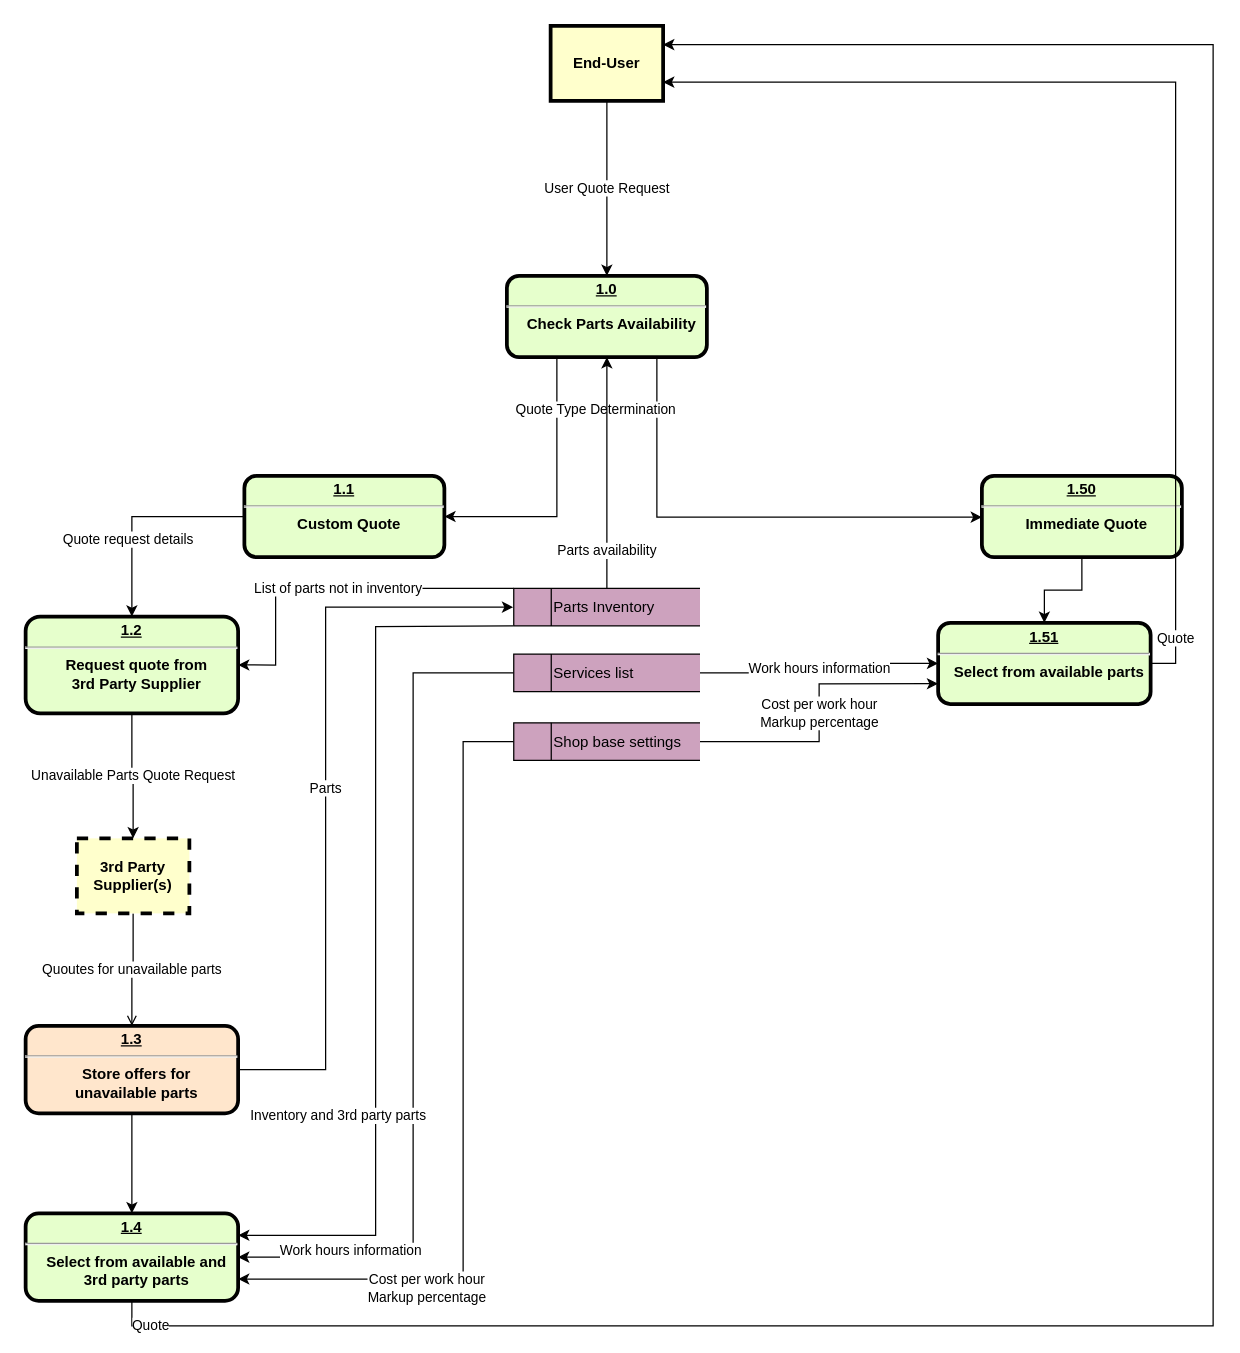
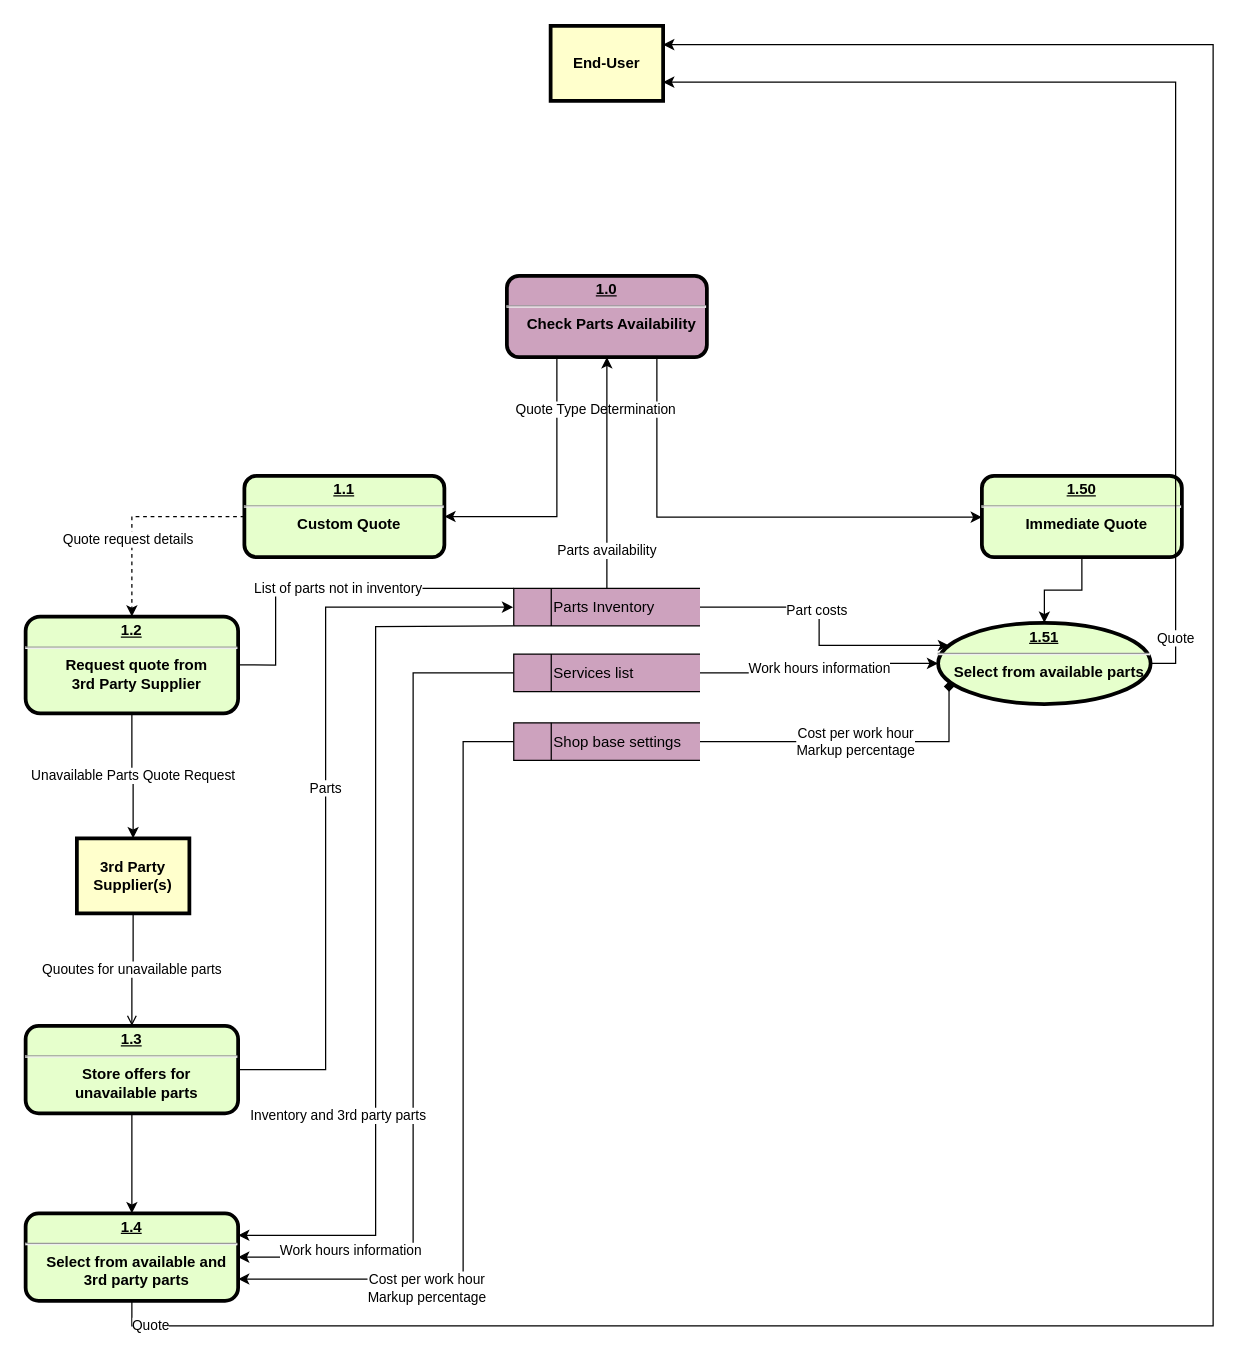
- <mxCell id="2" value="User Quote Request" style="edgeStyle=orthogonalEdgeStyle;rounded=0;orthogonalLoop=1;jettySize=auto;html=1;entryX=0.5;entryY=0;entryDx=0;entryDy=0;" parent="1" source="3" target="8" edge="1"><mxGeometry relative="1" as="geometry" /></mxCell>
- <mxCell id="8" value="&lt;p style=&quot;margin: 0px; margin-top: 4px; text-align: center; text-decoration: underline;&quot;&gt;&lt;strong&gt;1.0&lt;/strong&gt;&lt;/p&gt;&lt;hr&gt;&lt;p style=&quot;margin: 0px; margin-left: 8px;&quot;&gt;Check Parts Availability&lt;/p&gt;" style="verticalAlign=middle;align=center;overflow=fill;fontSize=12;fontFamily=Helvetica;html=1;rounded=1;fontStyle=1;strokeWidth=3;fillColor=#E6FFCC" parent="1" vertex="1"><mxGeometry x="405" y="220" width="160" height="65" as="geometry" /></mxCell>
+ <mxCell id="8" value="&lt;p style=&quot;margin: 0px; margin-top: 4px; text-align: center; text-decoration: underline;&quot;&gt;&lt;strong&gt;1.0&lt;/strong&gt;&lt;/p&gt;&lt;hr&gt;&lt;p style=&quot;margin: 0px; margin-left: 8px;&quot;&gt;Check Parts Availability&lt;/p&gt;" style="verticalAlign=middle;align=center;overflow=fill;fontSize=12;fontFamily=Helvetica;html=1;rounded=1;fontStyle=1;strokeWidth=3;fillColor=#cda2be;" parent="1" vertex="1"><mxGeometry x="405" y="220" width="160" height="65" as="geometry" /></mxCell>
- <mxCell id="11" style="edgeStyle=orthogonalEdgeStyle;rounded=0;orthogonalLoop=1;jettySize=auto;html=1;entryX=0.5;entryY=0;entryDx=0;entryDy=0;" parent="1" source="13" target="24" edge="1"><mxGeometry relative="1" as="geometry" /></mxCell>
+ <mxCell id="11" style="edgeStyle=orthogonalEdgeStyle;rounded=0;orthogonalLoop=1;jettySize=auto;html=1;entryX=0.5;entryY=0;entryDx=0;entryDy=0;dashed=1;" parent="1" source="13" target="24" edge="1"><mxGeometry relative="1" as="geometry" /></mxCell>
+ <mxCell id="14" style="edgeStyle=orthogonalEdgeStyle;rounded=0;orthogonalLoop=1;jettySize=auto;html=1;exitX=1;exitY=0.5;exitDx=0;exitDy=0;entryX=0;entryY=0.25;entryDx=0;entryDy=0;" parent="1" source="19" target="28" edge="1"><mxGeometry relative="1" as="geometry"><mxPoint x="290" y="521.25" as="targetPoint" /></mxGeometry></mxCell>
+ <mxCell id="15" value="Part costs" style="edgeLabel;html=1;align=center;verticalAlign=middle;resizable=0;points=[];" parent="14" vertex="1" connectable="0"><mxGeometry x="-0.146" y="-2" relative="1" as="geometry"><mxPoint as="offset" /></mxGeometry></mxCell>
- <mxCell id="28" value="&lt;p style=&quot;margin: 0px; margin-top: 4px; text-align: center; text-decoration: underline;&quot;&gt;&lt;strong&gt;1.51&lt;/strong&gt;&lt;/p&gt;&lt;hr&gt;&lt;p style=&quot;margin: 0px; margin-left: 8px;&quot;&gt;Select from available parts&lt;/p&gt;" style="verticalAlign=middle;align=center;overflow=fill;fontSize=12;fontFamily=Helvetica;html=1;rounded=1;fontStyle=1;strokeWidth=3;fillColor=#E6FFCC" parent="1" vertex="1"><mxGeometry x="750" y="497.5" width="170" height="65" as="geometry" /></mxCell>
+ <mxCell id="28" value="&lt;p style=&quot;margin: 0px; margin-top: 4px; text-align: center; text-decoration: underline;&quot;&gt;&lt;strong&gt;1.51&lt;/strong&gt;&lt;/p&gt;&lt;hr&gt;&lt;p style=&quot;margin: 0px; margin-left: 8px;&quot;&gt;Select from available parts&lt;/p&gt;" style="ellipse;verticalAlign=middle;align=center;overflow=fill;fontSize=12;fontFamily=Helvetica;html=1;fontStyle=1;strokeWidth=3;fillColor=#E6FFCC;" parent="1" vertex="1"><mxGeometry x="750" y="497.5" width="170" height="65" as="geometry" /></mxCell>
- <mxCell id="17" value="List of parts not in inventory" style="edgeStyle=orthogonalEdgeStyle;rounded=0;orthogonalLoop=1;jettySize=auto;html=1;entryX=1;entryY=0.5;entryDx=0;entryDy=0;exitX=0;exitY=0;exitDx=0;exitDy=0;" parent="1" source="19" target="24" edge="1"><mxGeometry relative="1" as="geometry"><mxPoint x="410" y="480" as="sourcePoint" /><Array as="points"><mxPoint x="220" y="470" /><mxPoint x="220" y="531" /></Array></mxGeometry></mxCell>
+ <mxCell id="17" value="List of parts not in inventory" style="edgeStyle=orthogonalEdgeStyle;rounded=0;orthogonalLoop=1;jettySize=auto;html=1;entryX=1;entryY=0.5;entryDx=0;entryDy=0;exitX=0;exitY=0;exitDx=0;exitDy=0;endArrow=none;" parent="1" source="19" target="24" edge="1"><mxGeometry relative="1" as="geometry"><mxPoint x="410" y="480" as="sourcePoint" /><Array as="points"><mxPoint x="220" y="470" /><mxPoint x="220" y="531" /></Array></mxGeometry></mxCell>
- <mxCell id="29" value="Cost per work hour&lt;br&gt;Markup percentage" style="edgeStyle=orthogonalEdgeStyle;rounded=0;orthogonalLoop=1;jettySize=auto;html=1;exitX=1;exitY=0.5;exitDx=0;exitDy=0;entryX=0;entryY=0.75;entryDx=0;entryDy=0;" parent="1" source="32" target="28" edge="1"><mxGeometry relative="1" as="geometry"><mxPoint x="290" y="553.75" as="targetPoint" /></mxGeometry></mxCell>
+ <mxCell id="29" value="Cost per work hour&lt;br&gt;Markup percentage" style="edgeStyle=orthogonalEdgeStyle;rounded=0;orthogonalLoop=1;jettySize=auto;html=1;exitX=1;exitY=0.5;exitDx=0;exitDy=0;entryX=0;entryY=0.75;entryDx=0;entryDy=0;endArrow=diamond;" parent="1" source="32" target="28" edge="1"><mxGeometry relative="1" as="geometry"><mxPoint x="290" y="553.75" as="targetPoint" /></mxGeometry></mxCell>
- <mxCell id="5" value="3rd Party Supplier(s)" style="whiteSpace=wrap;align=center;verticalAlign=middle;fontStyle=1;strokeWidth=3;fillColor=#FFFFCC;dashed=1;" parent="1" vertex="1"><mxGeometry x="61" y="670" width="90" height="60" as="geometry" /></mxCell>
+ <mxCell id="5" value="3rd Party Supplier(s)" style="whiteSpace=wrap;align=center;verticalAlign=middle;fontStyle=1;strokeWidth=3;fillColor=#FFFFCC" parent="1" vertex="1"><mxGeometry x="61" y="670" width="90" height="60" as="geometry" /></mxCell>
- <mxCell id="26" value="&lt;p style=&quot;margin: 0px; margin-top: 4px; text-align: center; text-decoration: underline;&quot;&gt;&lt;strong&gt;1.3&lt;/strong&gt;&lt;/p&gt;&lt;hr&gt;&lt;p style=&quot;margin: 0px; margin-left: 8px;&quot;&gt;Store offers for&lt;br&gt;unavailable parts&lt;/p&gt;" style="verticalAlign=middle;align=center;overflow=fill;fontSize=12;fontFamily=Helvetica;html=1;rounded=1;fontStyle=1;strokeWidth=3;fillColor=#ffe6cc;" parent="1" vertex="1"><mxGeometry x="20" y="820" width="170" height="70" as="geometry" /></mxCell>
+ <mxCell id="26" value="&lt;p style=&quot;margin: 0px; margin-top: 4px; text-align: center; text-decoration: underline;&quot;&gt;&lt;strong&gt;1.3&lt;/strong&gt;&lt;/p&gt;&lt;hr&gt;&lt;p style=&quot;margin: 0px; margin-left: 8px;&quot;&gt;Store offers for&lt;br&gt;unavailable parts&lt;/p&gt;" style="verticalAlign=middle;align=center;overflow=fill;fontSize=12;fontFamily=Helvetica;html=1;rounded=1;fontStyle=1;strokeWidth=3;fillColor=#E6FFCC" parent="1" vertex="1"><mxGeometry x="20" y="820" width="170" height="70" as="geometry" /></mxCell>
